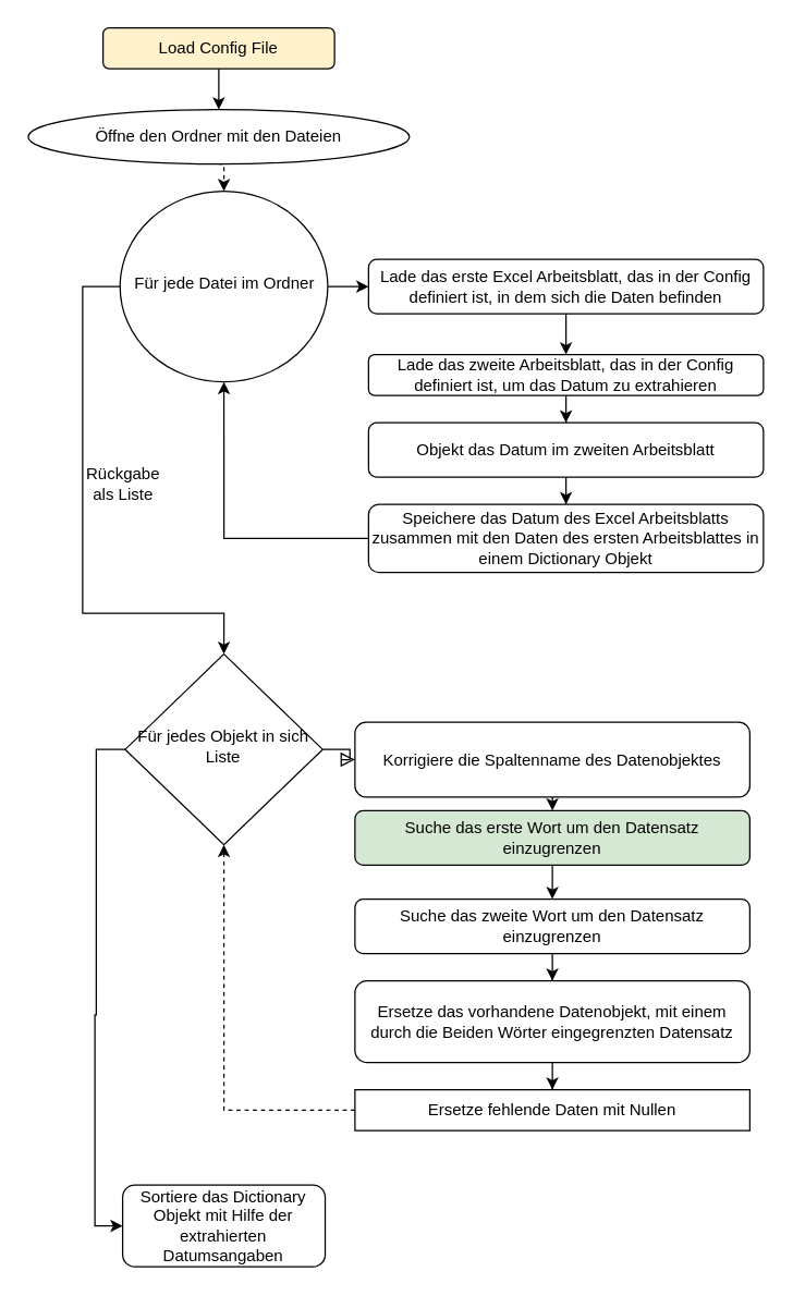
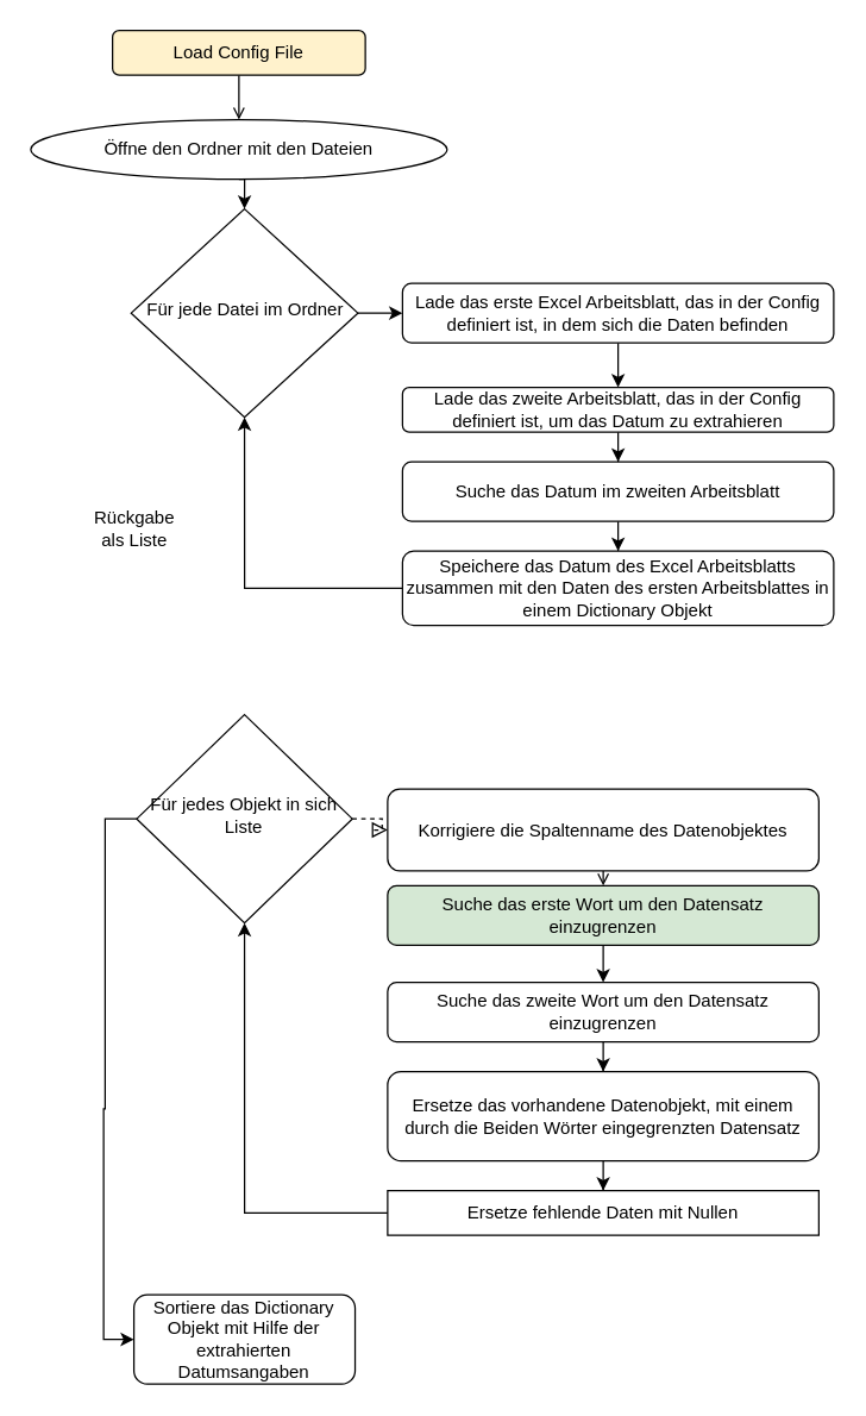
- <mxCell id="9" style="edgeStyle=orthogonalEdgeStyle;rounded=0;orthogonalLoop=1;jettySize=auto;html=1;exitX=0.5;exitY=1;exitDx=0;exitDy=0;entryX=0.5;entryY=0;entryDx=0;entryDy=0;" edge="1" parent="1" source="10" target="3"><mxGeometry relative="1" as="geometry" /></mxCell>
+ <mxCell id="9" style="edgeStyle=orthogonalEdgeStyle;rounded=0;orthogonalLoop=1;jettySize=auto;html=1;exitX=0.5;exitY=1;exitDx=0;exitDy=0;entryX=0.5;entryY=0;entryDx=0;entryDy=0;endArrow=open;" edge="1" parent="1" source="10" target="3"><mxGeometry relative="1" as="geometry" /></mxCell>
- <mxCell id="2" style="edgeStyle=orthogonalEdgeStyle;rounded=0;orthogonalLoop=1;jettySize=auto;html=1;exitX=0.5;exitY=1;exitDx=0;exitDy=0;entryX=0.5;entryY=0;entryDx=0;entryDy=0;dashed=1;" edge="1" parent="1" source="3" target="17"><mxGeometry relative="1" as="geometry"><mxPoint x="160" y="150" as="targetPoint" /></mxGeometry></mxCell>
+ <mxCell id="2" style="edgeStyle=orthogonalEdgeStyle;rounded=0;orthogonalLoop=1;jettySize=auto;html=1;exitX=0.5;exitY=1;exitDx=0;exitDy=0;entryX=0.5;entryY=0;entryDx=0;entryDy=0;" edge="1" parent="1" source="3" target="17"><mxGeometry relative="1" as="geometry"><mxPoint x="160" y="150" as="targetPoint" /></mxGeometry></mxCell>
- <mxCell id="17" value="Für jede Datei im Ordner" style="ellipse;whiteSpace=wrap;html=1;shadow=0;fontFamily=Helvetica;fontSize=12;align=center;strokeWidth=1;spacing=6;spacingTop=-4;" vertex="1" parent="1"><mxGeometry x="87.5" y="140" width="152.5" height="140" as="geometry" /></mxCell>
+ <mxCell id="17" value="Für jede Datei im Ordner" style="rhombus;whiteSpace=wrap;html=1;shadow=0;fontFamily=Helvetica;fontSize=12;align=center;strokeWidth=1;spacing=6;spacingTop=-4;" vertex="1" parent="1"><mxGeometry x="87.5" y="140" width="152.5" height="140" as="geometry" /></mxCell>
- <mxCell id="23" value="Objekt das Datum im zweiten Arbeitsblatt" style="rounded=1;whiteSpace=wrap;html=1;fontSize=12;glass=0;strokeWidth=1;shadow=0;" vertex="1" parent="1"><mxGeometry x="270" y="310" width="290" height="40" as="geometry" /></mxCell>
+ <mxCell id="23" value="Suche das Datum im zweiten Arbeitsblatt" style="rounded=1;whiteSpace=wrap;html=1;fontSize=12;glass=0;strokeWidth=1;shadow=0;" vertex="1" parent="1"><mxGeometry x="270" y="310" width="290" height="40" as="geometry" /></mxCell>
- <mxCell id="16" style="edgeStyle=orthogonalEdgeStyle;rounded=0;orthogonalLoop=1;jettySize=auto;html=1;entryX=0.5;entryY=0;entryDx=0;entryDy=0;" edge="1" parent="1" source="17" target="6"><mxGeometry relative="1" as="geometry"><mxPoint x="90" y="440" as="targetPoint" /><Array as="points"><mxPoint x="60" y="210" /><mxPoint x="60" y="450" /><mxPoint x="164" y="450" /></Array></mxGeometry></mxCell>
- <mxCell id="4" value="" style="edgeStyle=orthogonalEdgeStyle;rounded=0;html=1;jettySize=auto;orthogonalLoop=1;fontSize=11;endArrow=block;endFill=0;endSize=8;strokeWidth=1;shadow=0;labelBackgroundColor=none;" parent="1" source="6" target="8" edge="1"><mxGeometry x="0.013" y="10" relative="1" as="geometry"><mxPoint as="offset" /></mxGeometry></mxCell>
+ <mxCell id="4" value="" style="edgeStyle=orthogonalEdgeStyle;rounded=0;html=1;jettySize=auto;orthogonalLoop=1;fontSize=11;endArrow=block;endFill=0;endSize=8;strokeWidth=1;shadow=0;labelBackgroundColor=none;dashed=1;" parent="1" source="6" target="8" edge="1"><mxGeometry x="0.013" y="10" relative="1" as="geometry"><mxPoint as="offset" /></mxGeometry></mxCell>
- <mxCell id="7" style="edgeStyle=orthogonalEdgeStyle;rounded=0;orthogonalLoop=1;jettySize=auto;html=1;exitX=0.5;exitY=1;exitDx=0;exitDy=0;entryX=0.5;entryY=0;entryDx=0;entryDy=0;" edge="1" parent="1" source="8" target="12"><mxGeometry relative="1" as="geometry" /></mxCell>
+ <mxCell id="7" style="edgeStyle=orthogonalEdgeStyle;rounded=0;orthogonalLoop=1;jettySize=auto;html=1;exitX=0.5;exitY=1;exitDx=0;exitDy=0;entryX=0.5;entryY=0;entryDx=0;entryDy=0;endArrow=open;" edge="1" parent="1" source="8" target="12"><mxGeometry relative="1" as="geometry" /></mxCell>
- <mxCell id="29" style="edgeStyle=orthogonalEdgeStyle;rounded=0;orthogonalLoop=1;jettySize=auto;html=1;entryX=0.5;entryY=1;entryDx=0;entryDy=0;dashed=1;" edge="1" parent="1" source="30" target="6"><mxGeometry relative="1" as="geometry" /></mxCell>
+ <mxCell id="29" style="edgeStyle=orthogonalEdgeStyle;rounded=0;orthogonalLoop=1;jettySize=auto;html=1;entryX=0.5;entryY=1;entryDx=0;entryDy=0;" edge="1" parent="1" source="30" target="6"><mxGeometry relative="1" as="geometry" /></mxCell>
